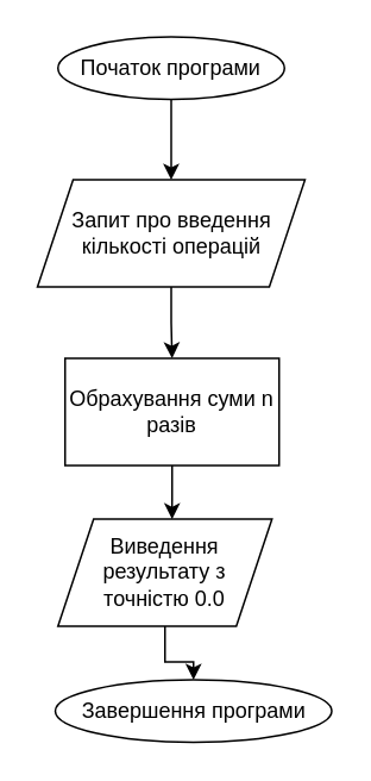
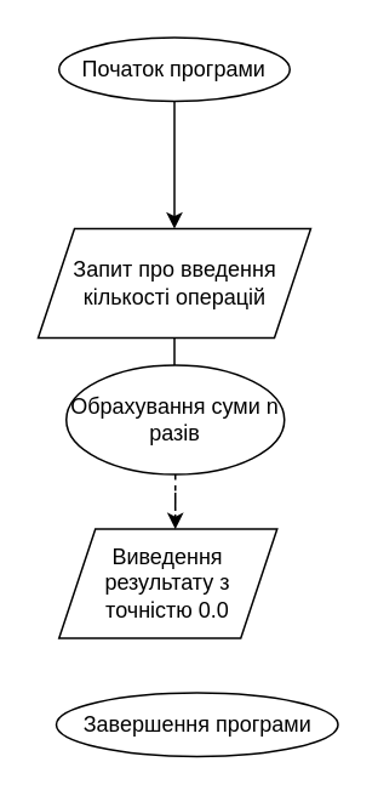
- <mxCell id="5" value="Запит про введення кількості операцій" style="shape=parallelogram;perimeter=parallelogramPerimeter;whiteSpace=wrap;html=1;fixedSize=1;" vertex="1" parent="1"><mxGeometry x="20.5" y="100" width="150" height="60" as="geometry" /></mxCell>
+ <mxCell id="5" value="Запит про введення кількості операцій" style="shape=parallelogram;perimeter=parallelogramPerimeter;whiteSpace=wrap;html=1;fixedSize=1;" vertex="1" parent="1"><mxGeometry x="20.5" y="125" width="150" height="60" as="geometry" /></mxCell>
- <mxCell id="6" value="Обрахування суми n разів" style="rounded=0;whiteSpace=wrap;html=1;" vertex="1" parent="1"><mxGeometry x="36" y="200" width="120" height="60" as="geometry" /></mxCell>
+ <mxCell id="6" value="Обрахування суми n разів" style="ellipse;whiteSpace=wrap;html=1;" vertex="1" parent="1"><mxGeometry x="36" y="200" width="120" height="60" as="geometry" /></mxCell>
- <mxCell id="10" style="edgeStyle=orthogonalEdgeStyle;rounded=0;orthogonalLoop=1;jettySize=auto;html=1;entryX=0.533;entryY=0.002;entryDx=0;entryDy=0;entryPerimeter=0;" edge="1" parent="1" source="6" target="8"><mxGeometry relative="1" as="geometry" /></mxCell>
+ <mxCell id="10" style="edgeStyle=orthogonalEdgeStyle;rounded=0;orthogonalLoop=1;jettySize=auto;html=1;entryX=0.533;entryY=0.002;entryDx=0;entryDy=0;entryPerimeter=0;dashed=1;" edge="1" parent="1" source="6" target="8"><mxGeometry relative="1" as="geometry" /></mxCell>
- <mxCell id="7" style="edgeStyle=orthogonalEdgeStyle;rounded=0;orthogonalLoop=1;jettySize=auto;html=1;entryX=0.5;entryY=0;entryDx=0;entryDy=0;" edge="1" parent="1" source="8" target="9"><mxGeometry relative="1" as="geometry" /></mxCell>
